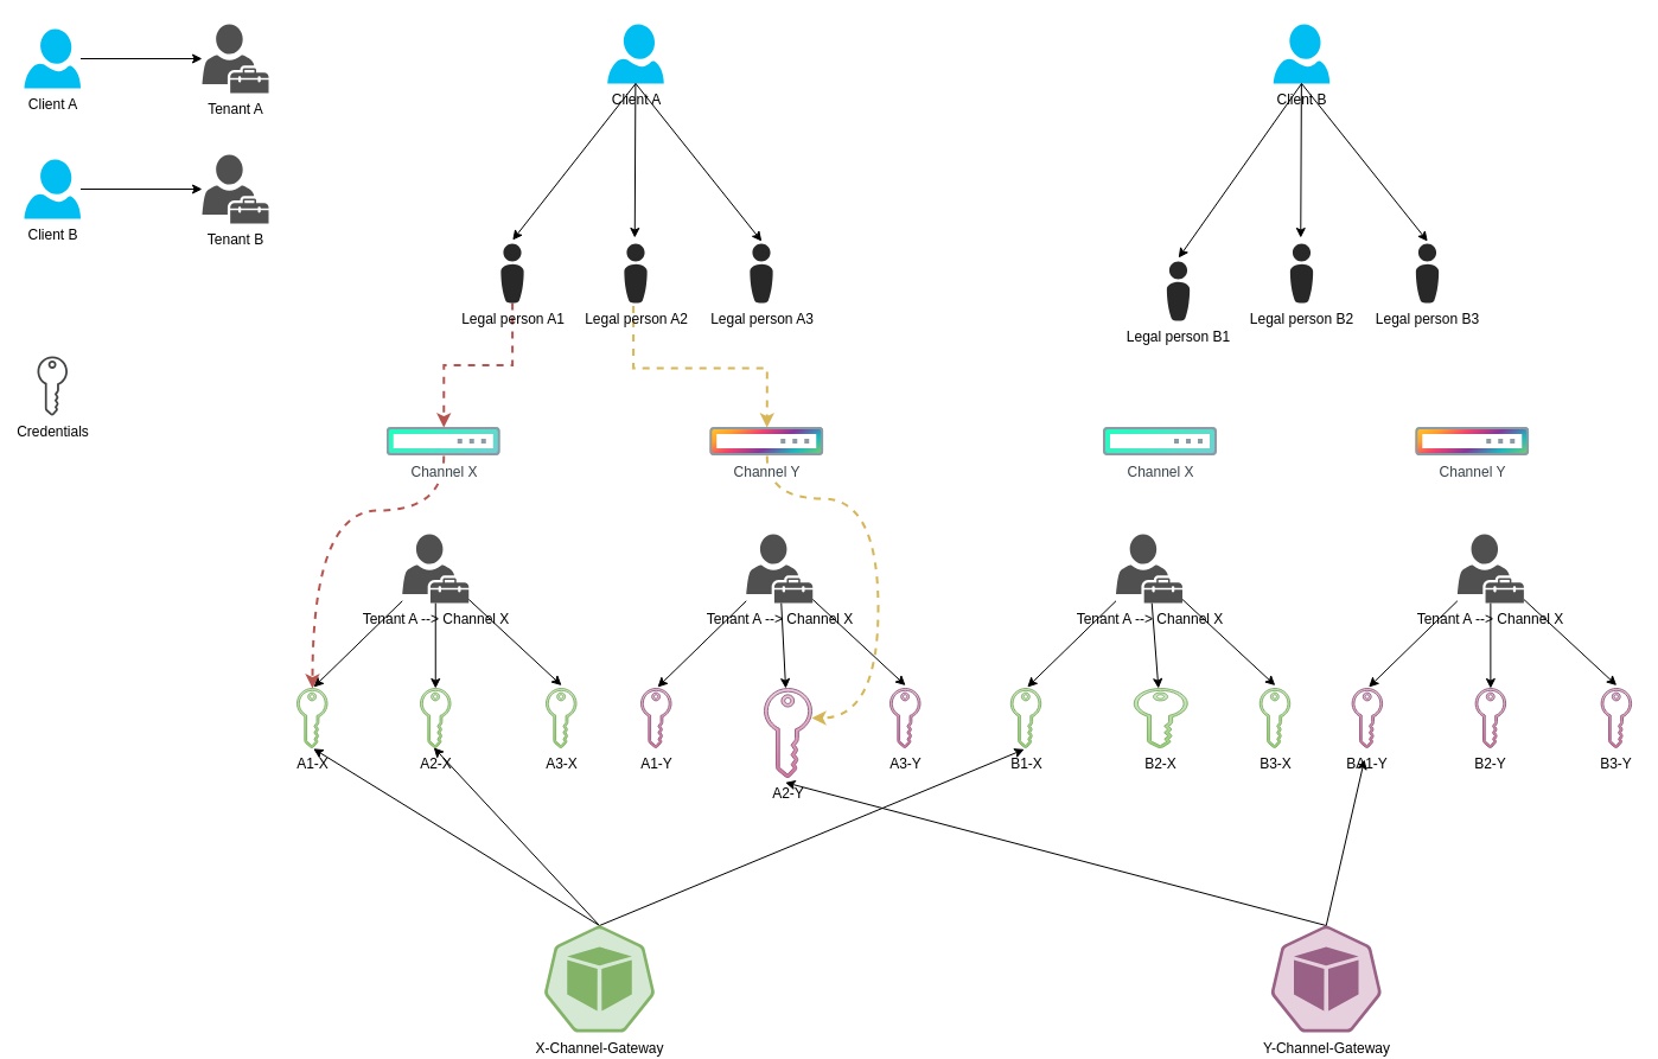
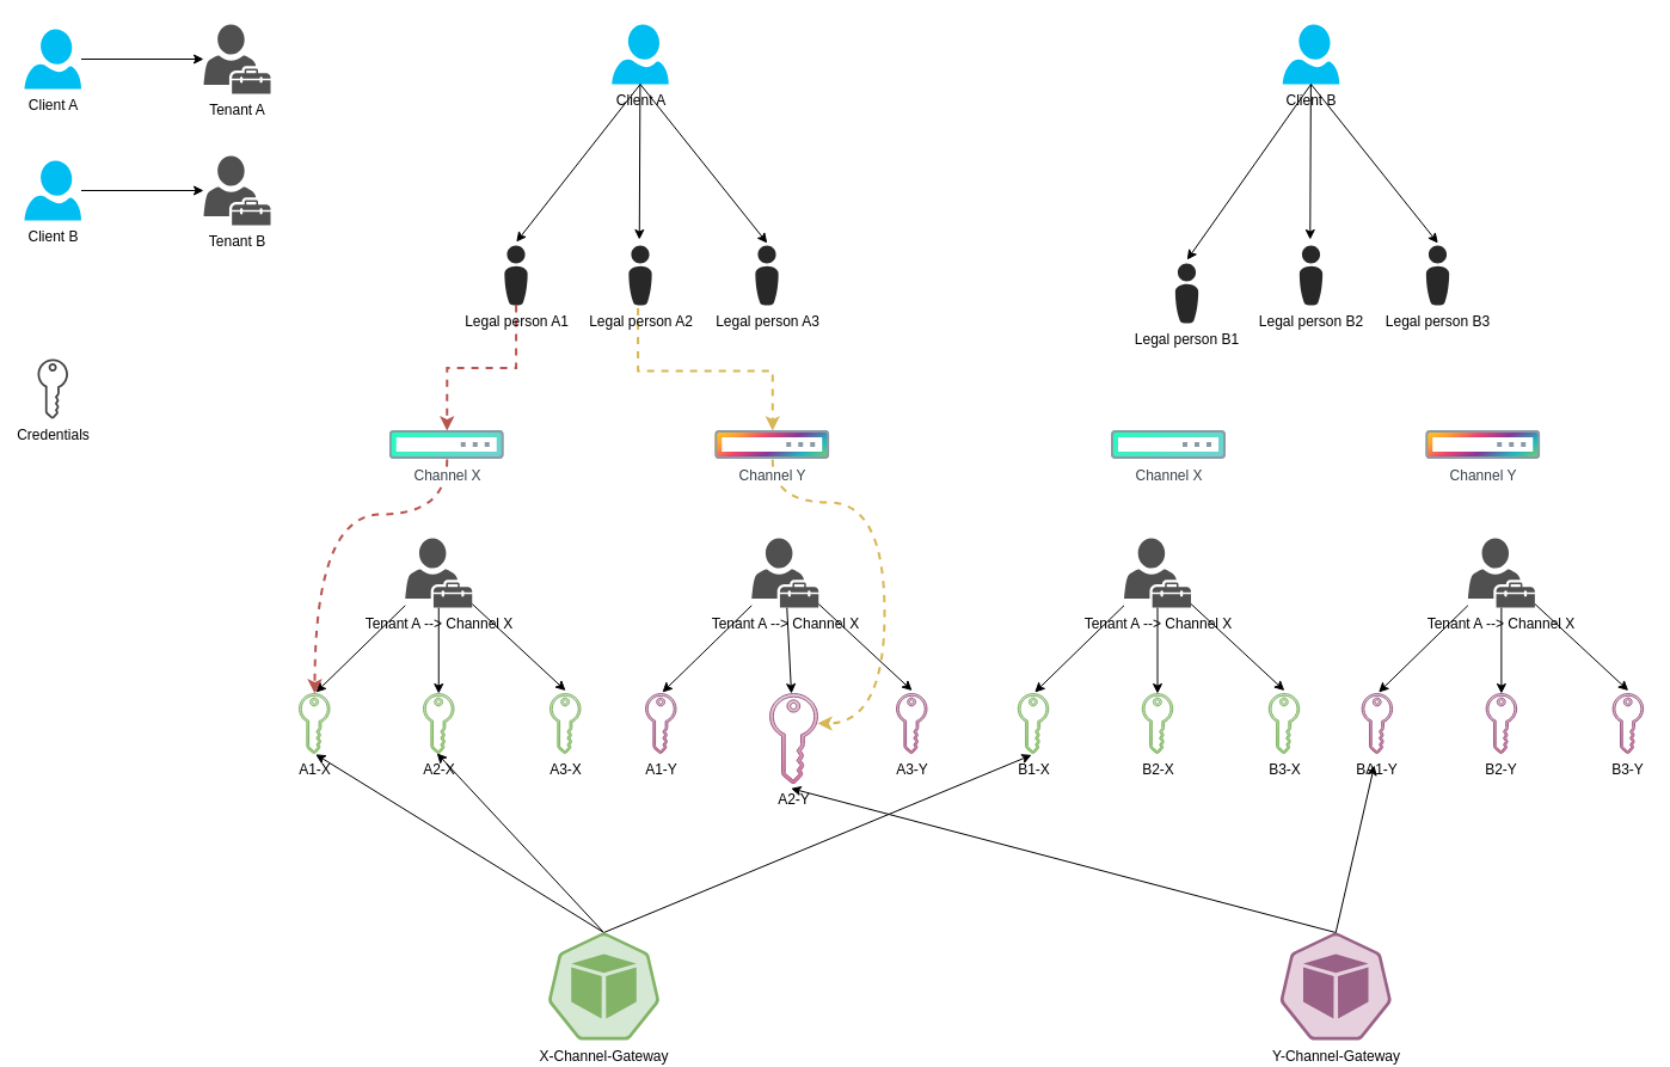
- <mxCell id="49" value="B2-X" style="sketch=0;pointerEvents=1;shadow=0;dashed=0;html=1;strokeColor=#82b366;fillColor=#d5e8d4;aspect=fixed;labelPosition=center;verticalLabelPosition=bottom;verticalAlign=top;align=center;outlineConnect=0;shape=mxgraph.vvd.tenant_key;gradientColor=#97d077;" vertex="1" parent="1"><mxGeometry x="955.75" y="580" width="45" height="50" as="geometry" /></mxCell>
+ <mxCell id="49" value="B2-X" style="sketch=0;pointerEvents=1;shadow=0;dashed=0;html=1;strokeColor=#82b366;fillColor=#d5e8d4;aspect=fixed;labelPosition=center;verticalLabelPosition=bottom;verticalAlign=top;align=center;outlineConnect=0;shape=mxgraph.vvd.tenant_key;gradientColor=#97d077;" vertex="1" parent="1"><mxGeometry x="955.75" y="580" width="25.5" height="50" as="geometry" /></mxCell>
